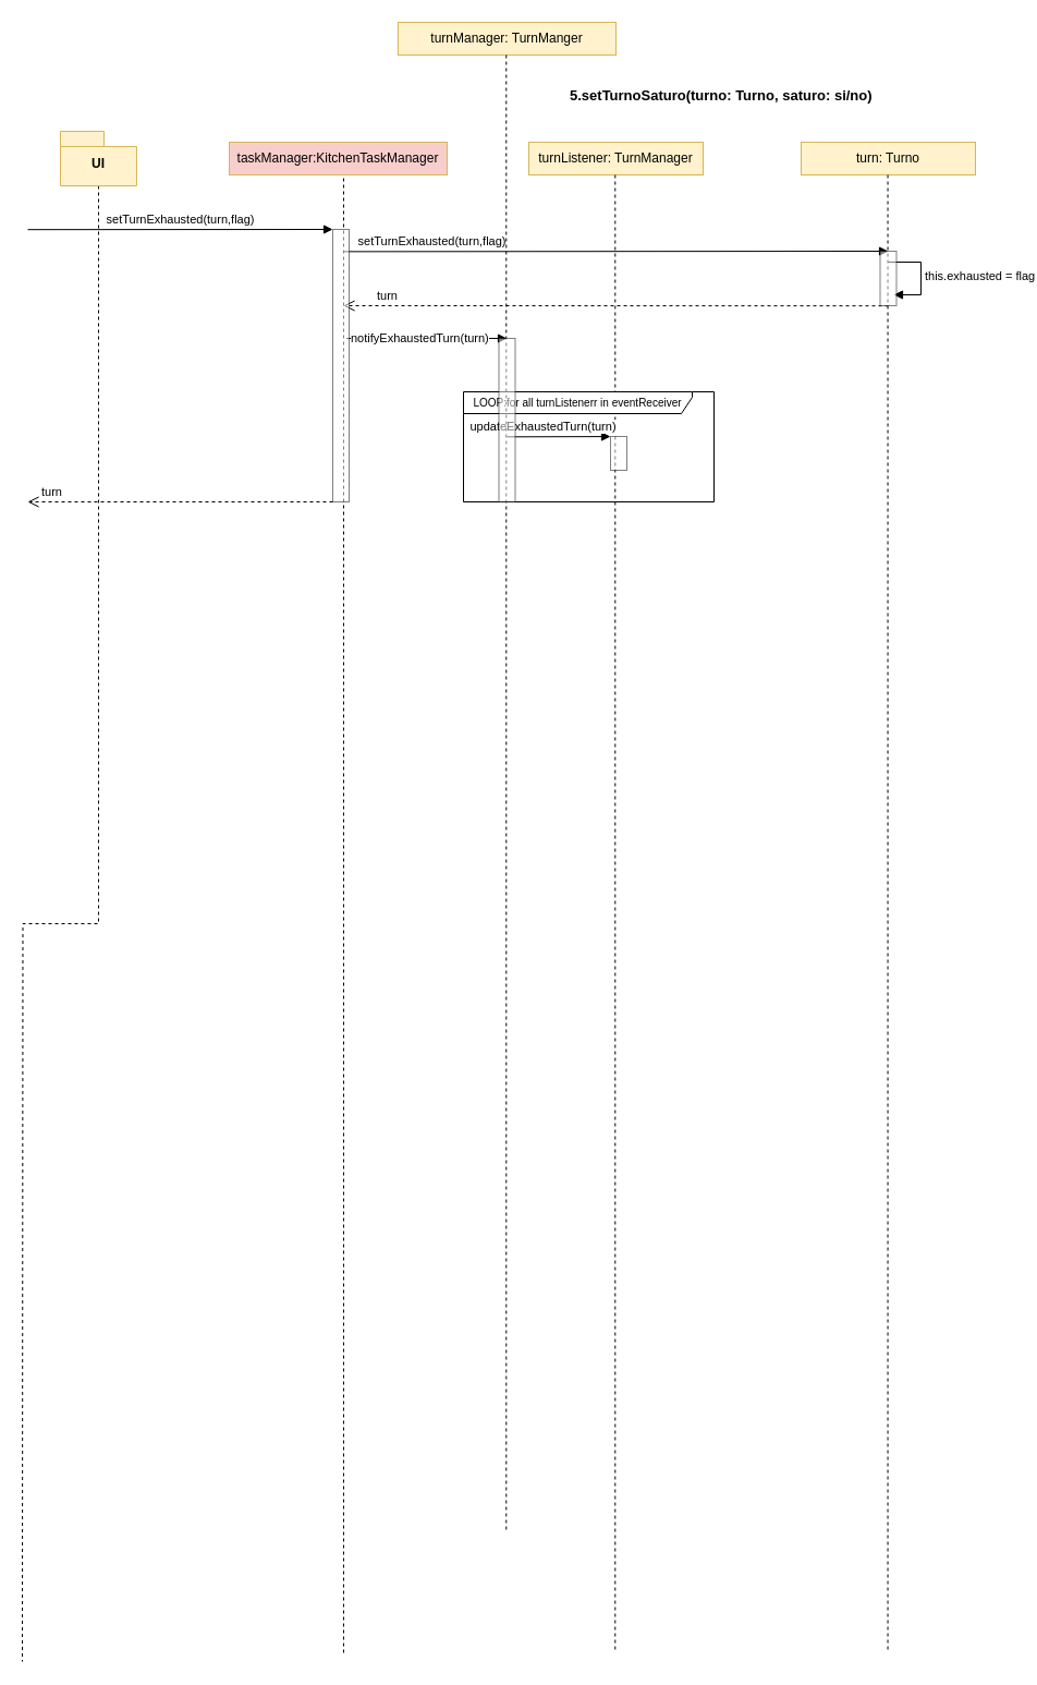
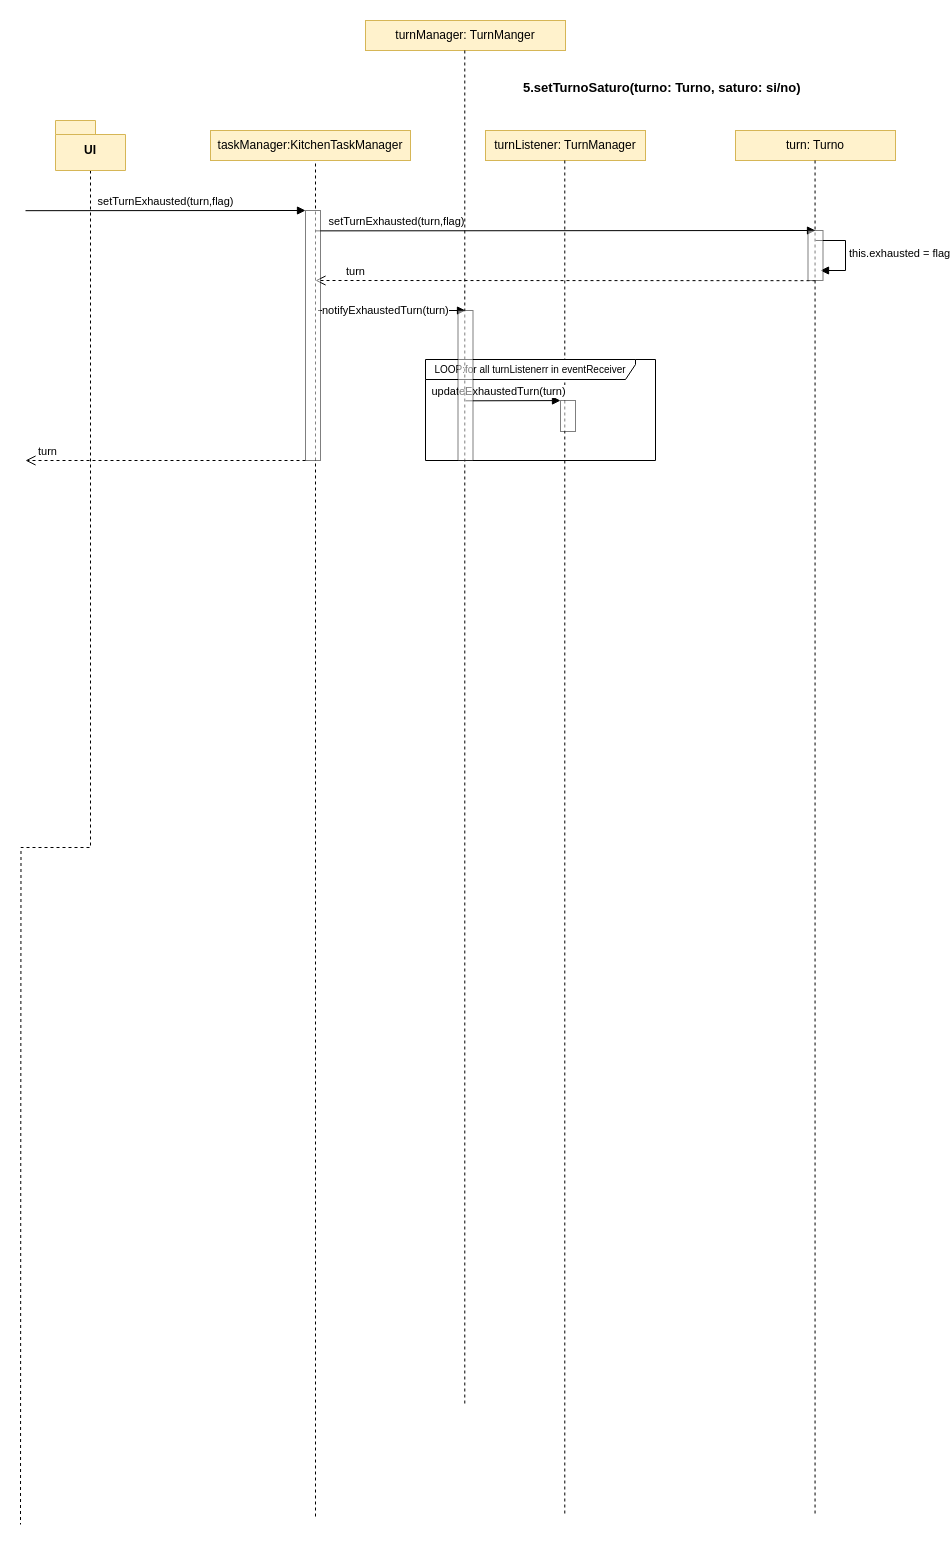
- <mxCell id="5" value="taskManager:KitchenTaskManager" style="html=1;whiteSpace=wrap;fillColor=#f8cecc;strokeColor=#d6b656;" parent="1" vertex="1"><mxGeometry x="210" y="130" width="200" height="30" as="geometry" /></mxCell>
+ <mxCell id="5" value="taskManager:KitchenTaskManager" style="html=1;whiteSpace=wrap;fillColor=#fff2cc;strokeColor=#d6b656;" parent="1" vertex="1"><mxGeometry x="210" y="130" width="200" height="30" as="geometry" /></mxCell>
